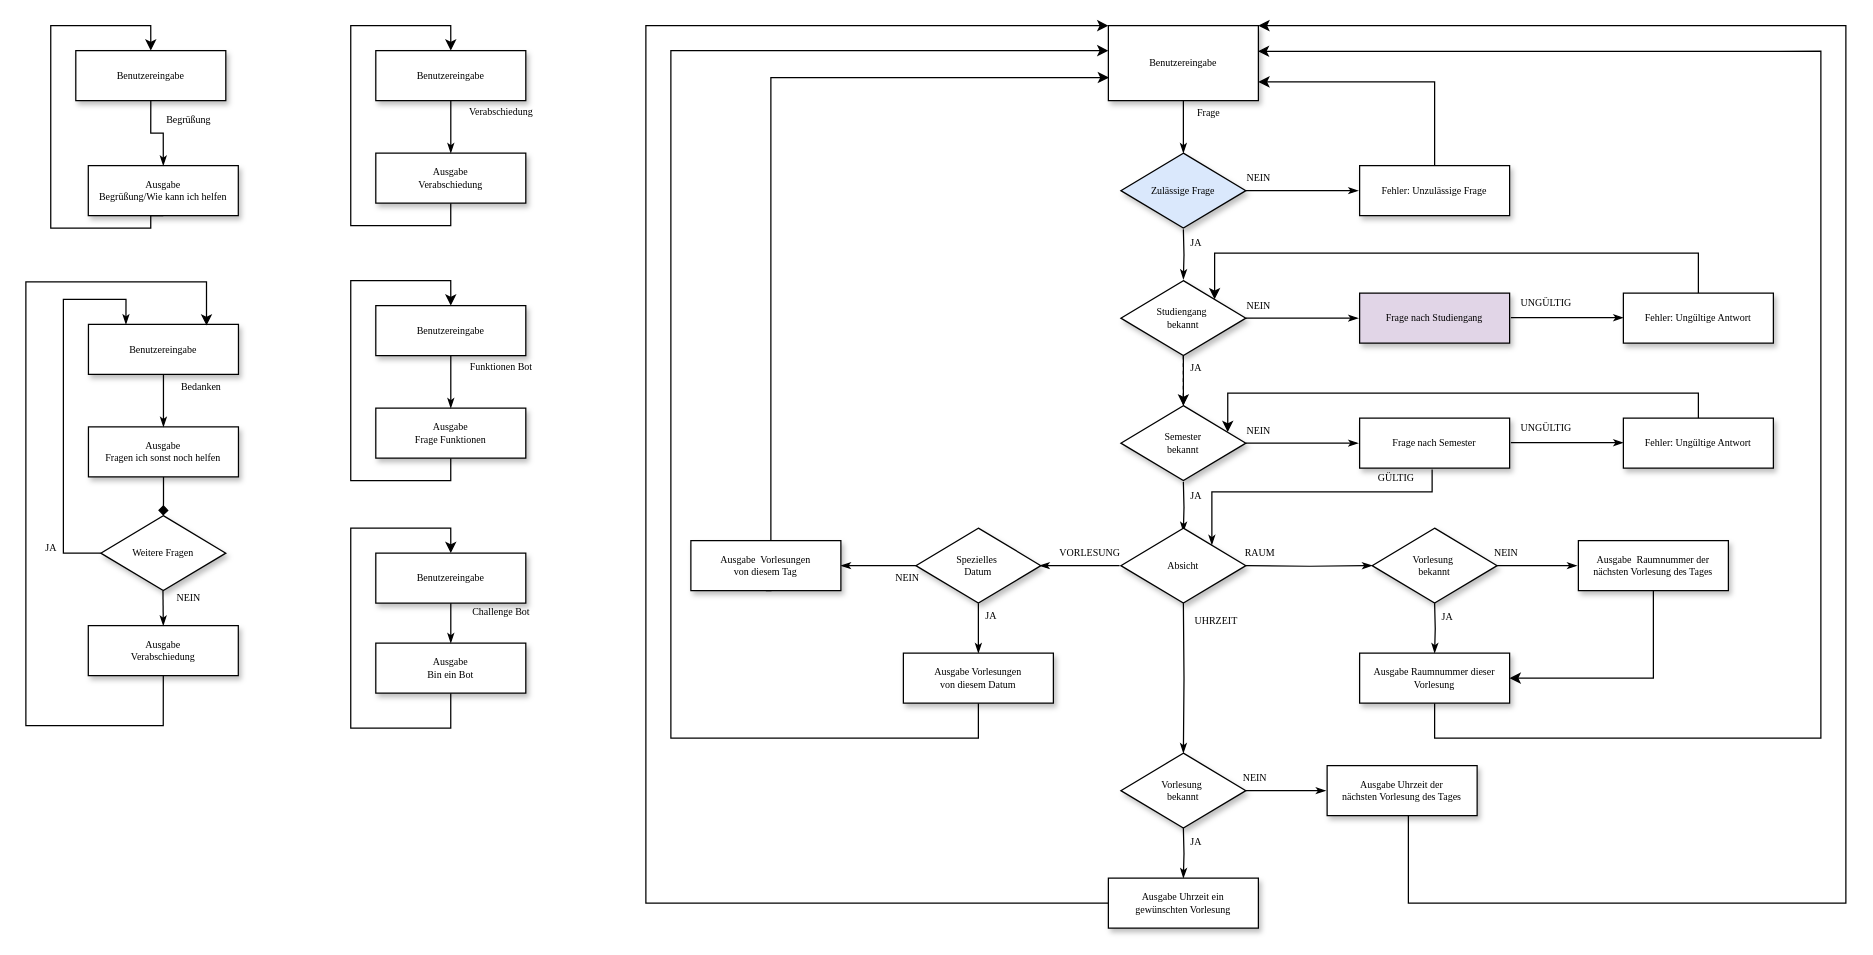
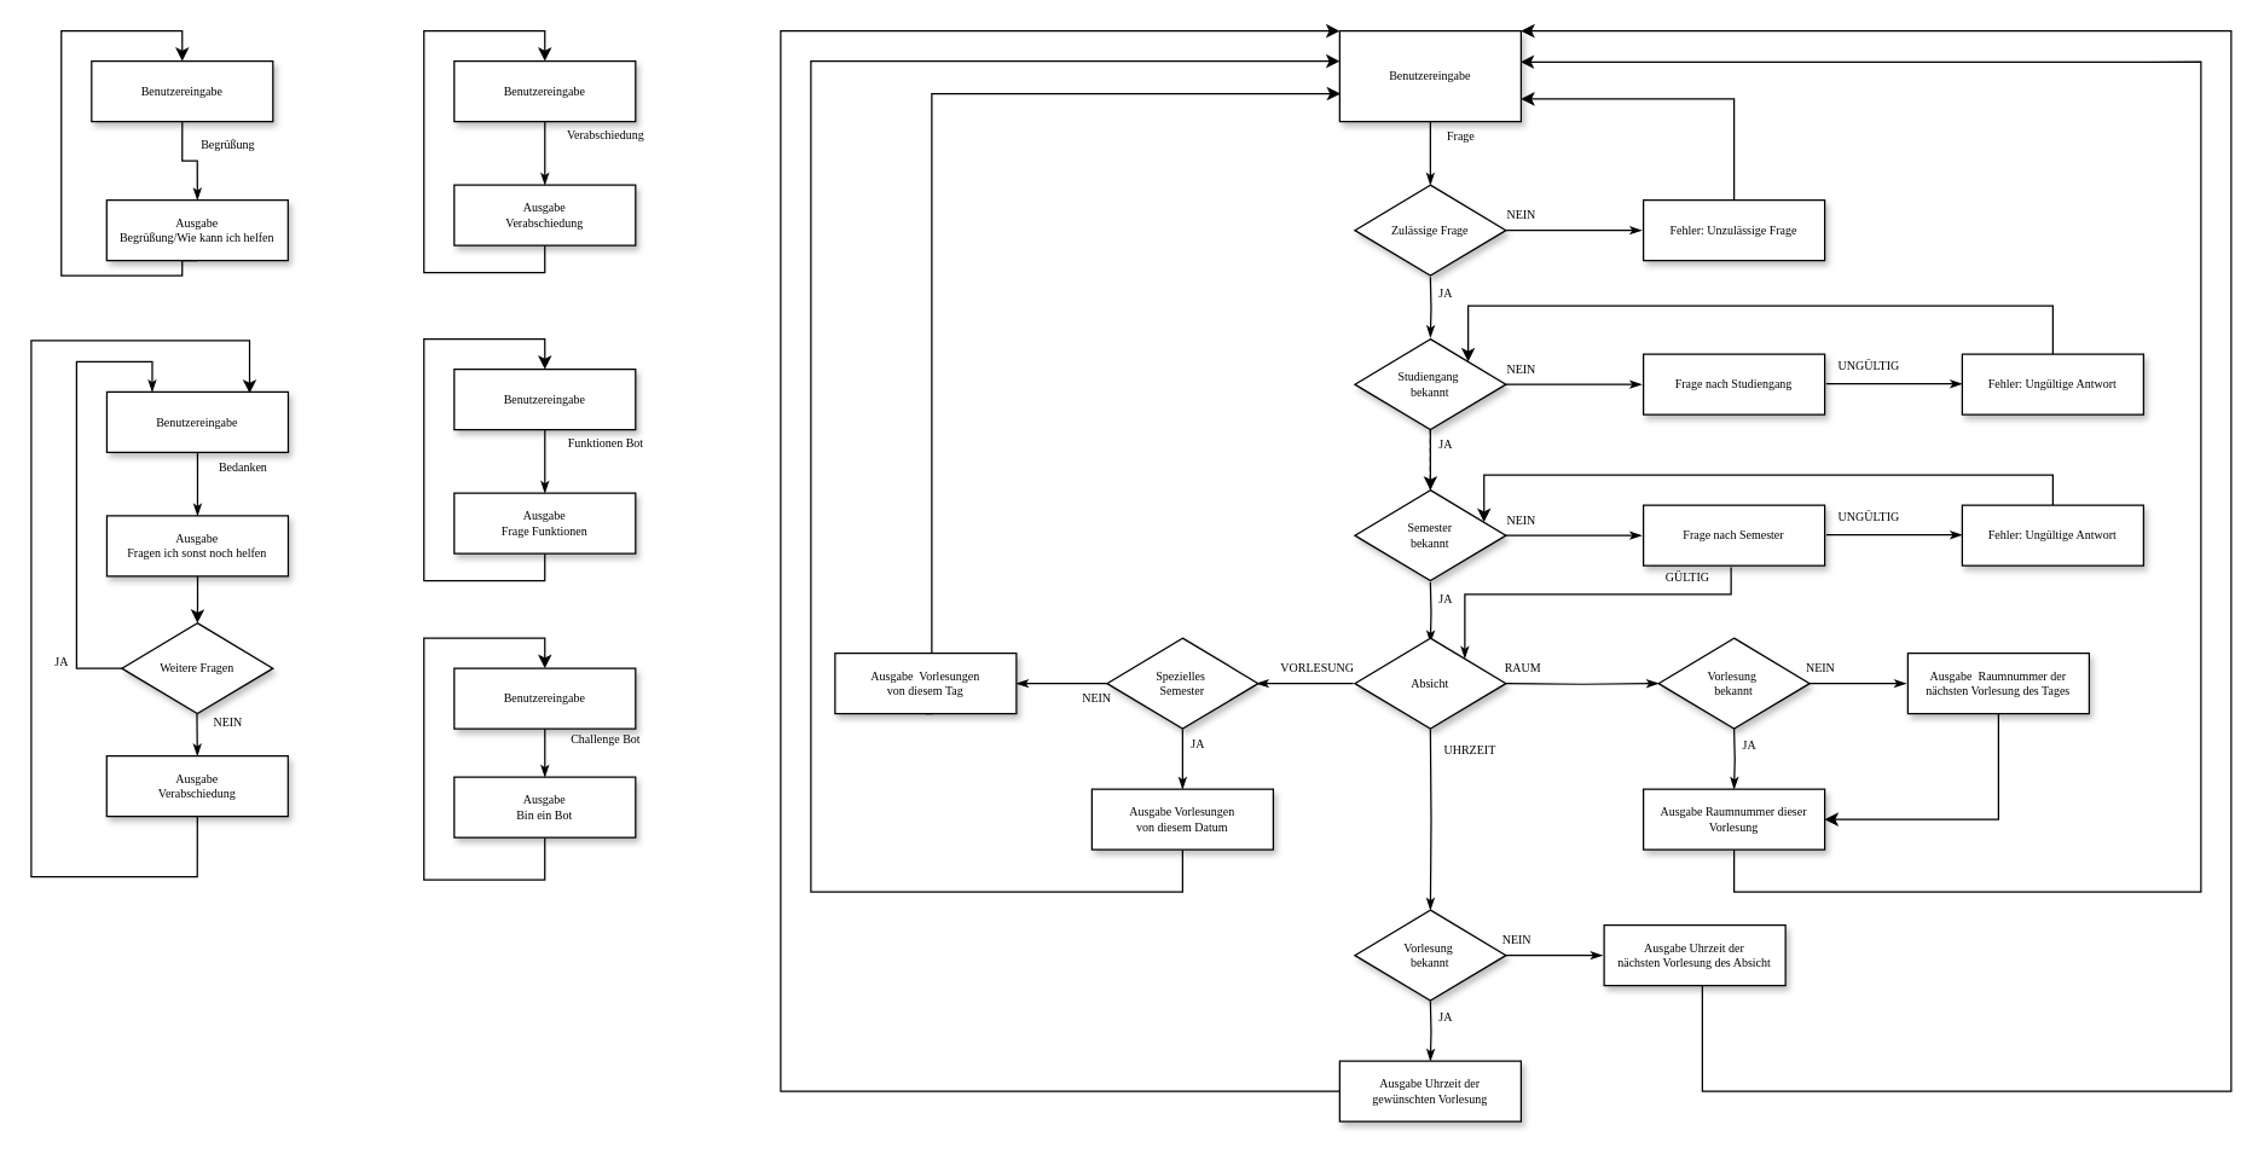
- <mxCell id="44" value="Zulässige Frage" style="rhombus;whiteSpace=wrap;html=1;rounded=0;shadow=1;labelBackgroundColor=none;strokeWidth=1;fontFamily=Verdana;fontSize=8;align=center;fillColor=#dae8fc;" vertex="1" parent="1"><mxGeometry x="896" y="122" width="100" height="60" as="geometry" /></mxCell>
+ <mxCell id="44" value="Zulässige Frage" style="rhombus;whiteSpace=wrap;html=1;rounded=0;shadow=1;labelBackgroundColor=none;strokeWidth=1;fontFamily=Verdana;fontSize=8;align=center;" vertex="1" parent="1"><mxGeometry x="896" y="122" width="100" height="60" as="geometry" /></mxCell>
- <mxCell id="7" value="Frage nach Studiengang" style="whiteSpace=wrap;html=1;rounded=0;shadow=1;labelBackgroundColor=none;strokeWidth=1;fontFamily=Verdana;fontSize=8;align=center;fillColor=#e1d5e7;" vertex="1" parent="1"><mxGeometry x="1087" y="234" width="120" height="40" as="geometry" /></mxCell>
+ <mxCell id="7" value="Frage nach Studiengang" style="whiteSpace=wrap;html=1;rounded=0;shadow=1;labelBackgroundColor=none;strokeWidth=1;fontFamily=Verdana;fontSize=8;align=center;" vertex="1" parent="1"><mxGeometry x="1087" y="234" width="120" height="40" as="geometry" /></mxCell>
- <mxCell id="59" style="edgeStyle=orthogonalEdgeStyle;rounded=0;orthogonalLoop=1;jettySize=auto;html=1;entryX=0.5;entryY=0;entryDx=0;entryDy=0;endArrow=diamond;" edge="1" parent="1" source="60" target="69"><mxGeometry relative="1" as="geometry" /></mxCell>
+ <mxCell id="59" style="edgeStyle=orthogonalEdgeStyle;rounded=0;orthogonalLoop=1;jettySize=auto;html=1;entryX=0.5;entryY=0;entryDx=0;entryDy=0;" edge="1" parent="1" source="60" target="69"><mxGeometry relative="1" as="geometry" /></mxCell>
- <mxCell id="23" value="Spezielles&amp;nbsp;&lt;br&gt;Datum" style="rhombus;whiteSpace=wrap;html=1;rounded=0;shadow=1;labelBackgroundColor=none;strokeWidth=1;fontFamily=Verdana;fontSize=8;align=center;" vertex="1" parent="1"><mxGeometry x="732" y="422" width="100" height="60" as="geometry" /></mxCell>
+ <mxCell id="23" value="Spezielles&amp;nbsp;&lt;br&gt;Semester" style="rhombus;whiteSpace=wrap;html=1;rounded=0;shadow=1;labelBackgroundColor=none;strokeWidth=1;fontFamily=Verdana;fontSize=8;align=center;" vertex="1" parent="1"><mxGeometry x="732" y="422" width="100" height="60" as="geometry" /></mxCell>
- <mxCell id="31" value="Ausgabe Uhrzeit der&lt;br&gt;nächsten Vorlesung des Tages" style="whiteSpace=wrap;html=1;rounded=0;shadow=1;labelBackgroundColor=none;strokeWidth=1;fontFamily=Verdana;fontSize=8;align=center;" vertex="1" parent="1"><mxGeometry x="1061" y="612" width="120" height="40" as="geometry" /></mxCell>
+ <mxCell id="31" value="Ausgabe Uhrzeit der&lt;br&gt;nächsten Vorlesung des Absicht" style="whiteSpace=wrap;html=1;rounded=0;shadow=1;labelBackgroundColor=none;strokeWidth=1;fontFamily=Verdana;fontSize=8;align=center;" vertex="1" parent="1"><mxGeometry x="1061" y="612" width="120" height="40" as="geometry" /></mxCell>
- <mxCell id="36" value="Ausgabe Uhrzeit ein&lt;br&gt;gewünschten Vorlesung" style="whiteSpace=wrap;html=1;rounded=0;shadow=1;labelBackgroundColor=none;strokeWidth=1;fontFamily=Verdana;fontSize=8;align=center;" vertex="1" parent="1"><mxGeometry x="886" y="702" width="120" height="40" as="geometry" /></mxCell>
+ <mxCell id="36" value="Ausgabe Uhrzeit der&lt;br&gt;gewünschten Vorlesung" style="whiteSpace=wrap;html=1;rounded=0;shadow=1;labelBackgroundColor=none;strokeWidth=1;fontFamily=Verdana;fontSize=8;align=center;" vertex="1" parent="1"><mxGeometry x="886" y="702" width="120" height="40" as="geometry" /></mxCell>
